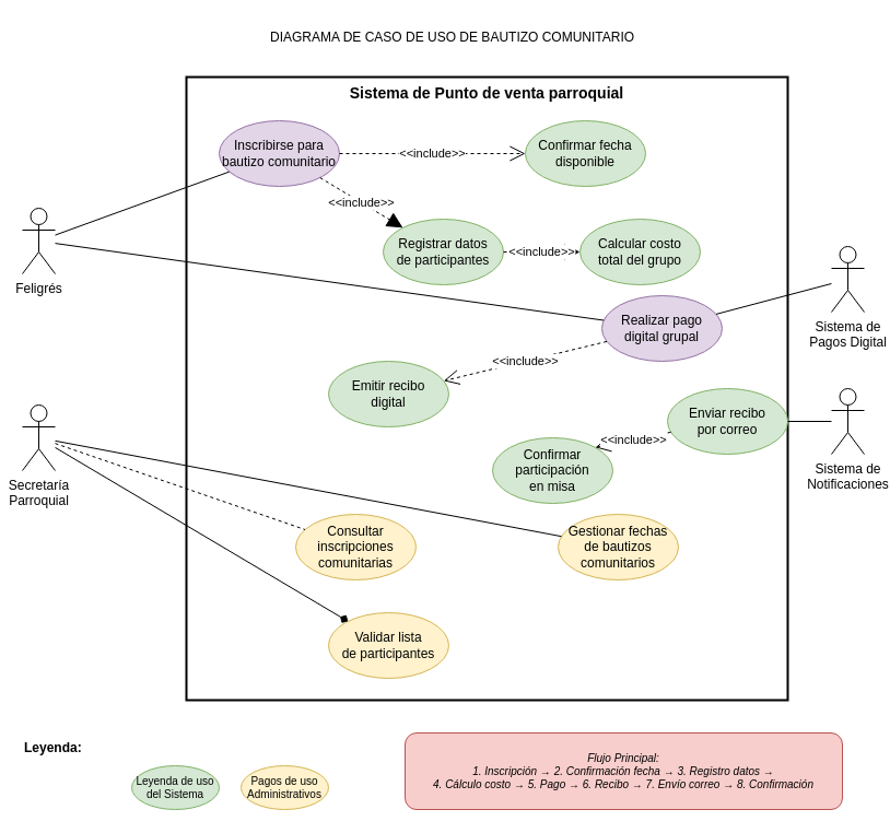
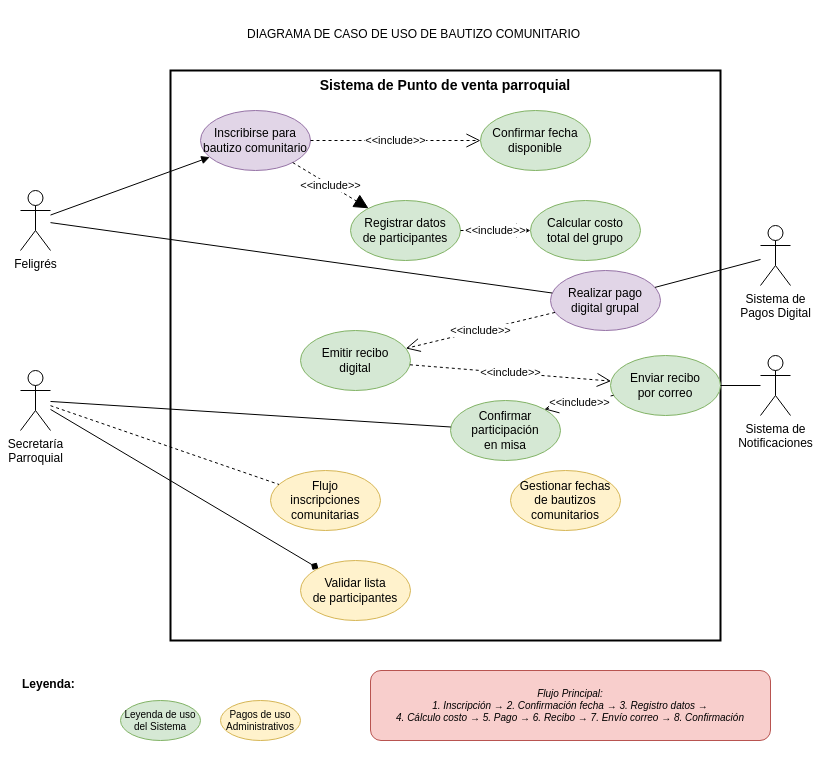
- <mxCell id="18" value="" style="endArrow=none;html=1;rounded=0;" parent="1" source="3" target="7" edge="1"><mxGeometry width="50" height="50" relative="1" as="geometry"><mxPoint x="270" y="290" as="sourcePoint" /><mxPoint x="320" y="240" as="targetPoint" /></mxGeometry></mxCell>
+ <mxCell id="18" value="" style="endArrow=block;html=1;rounded=0;" parent="1" source="3" target="7" edge="1"><mxGeometry width="50" height="50" relative="1" as="geometry"><mxPoint x="270" y="290" as="sourcePoint" /><mxPoint x="320" y="240" as="targetPoint" /></mxGeometry></mxCell>
+ <mxCell id="29" value="&amp;lt;&amp;lt;include&amp;gt;&amp;gt;" style="endArrow=open;endSize=12;dashed=1;html=1;rounded=0;" parent="1" source="12" target="13" edge="1"><mxGeometry width="160" relative="1" as="geometry"><mxPoint x="370" y="340" as="sourcePoint" /><mxPoint x="530" y="340" as="targetPoint" /></mxGeometry></mxCell>
- <mxCell id="21" value="" style="endArrow=none;html=1;rounded=0;" parent="1" source="4" target="16" edge="1"><mxGeometry width="50" height="50" relative="1" as="geometry"><mxPoint x="270" y="440" as="sourcePoint" /><mxPoint x="320" y="390" as="targetPoint" /></mxGeometry></mxCell>
+ <mxCell id="21" value="" style="endArrow=none;html=1;rounded=0;" parent="1" source="4" target="14" edge="1"><mxGeometry width="50" height="50" relative="1" as="geometry"><mxPoint x="270" y="440" as="sourcePoint" /><mxPoint x="320" y="390" as="targetPoint" /></mxGeometry></mxCell>
- <mxCell id="15" value="Consultar&#10;inscripciones&#10;comunitarias" style="ellipse;whiteSpace=wrap;html=1;fillColor=#fff2cc;strokeColor=#d6b656;" parent="1" vertex="1"><mxGeometry x="270" y="470" width="110" height="60" as="geometry" /></mxCell>
+ <mxCell id="15" value="Flujo&#10;inscripciones&#10;comunitarias" style="ellipse;whiteSpace=wrap;html=1;fillColor=#fff2cc;strokeColor=#d6b656;" parent="1" vertex="1"><mxGeometry x="270" y="470" width="110" height="60" as="geometry" /></mxCell>
